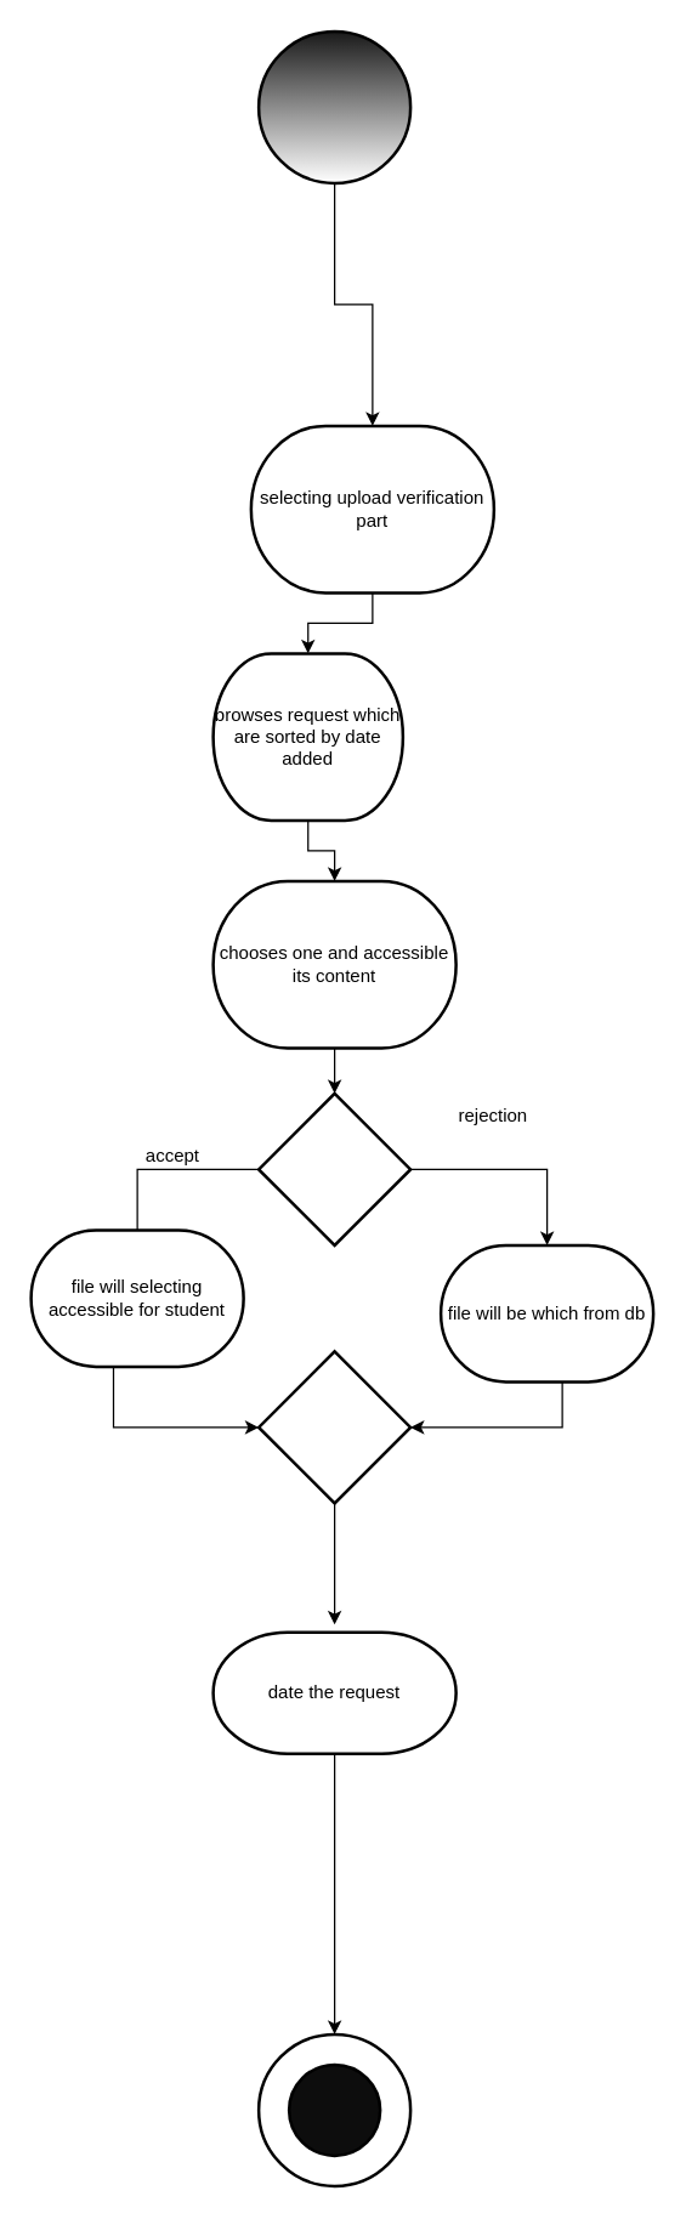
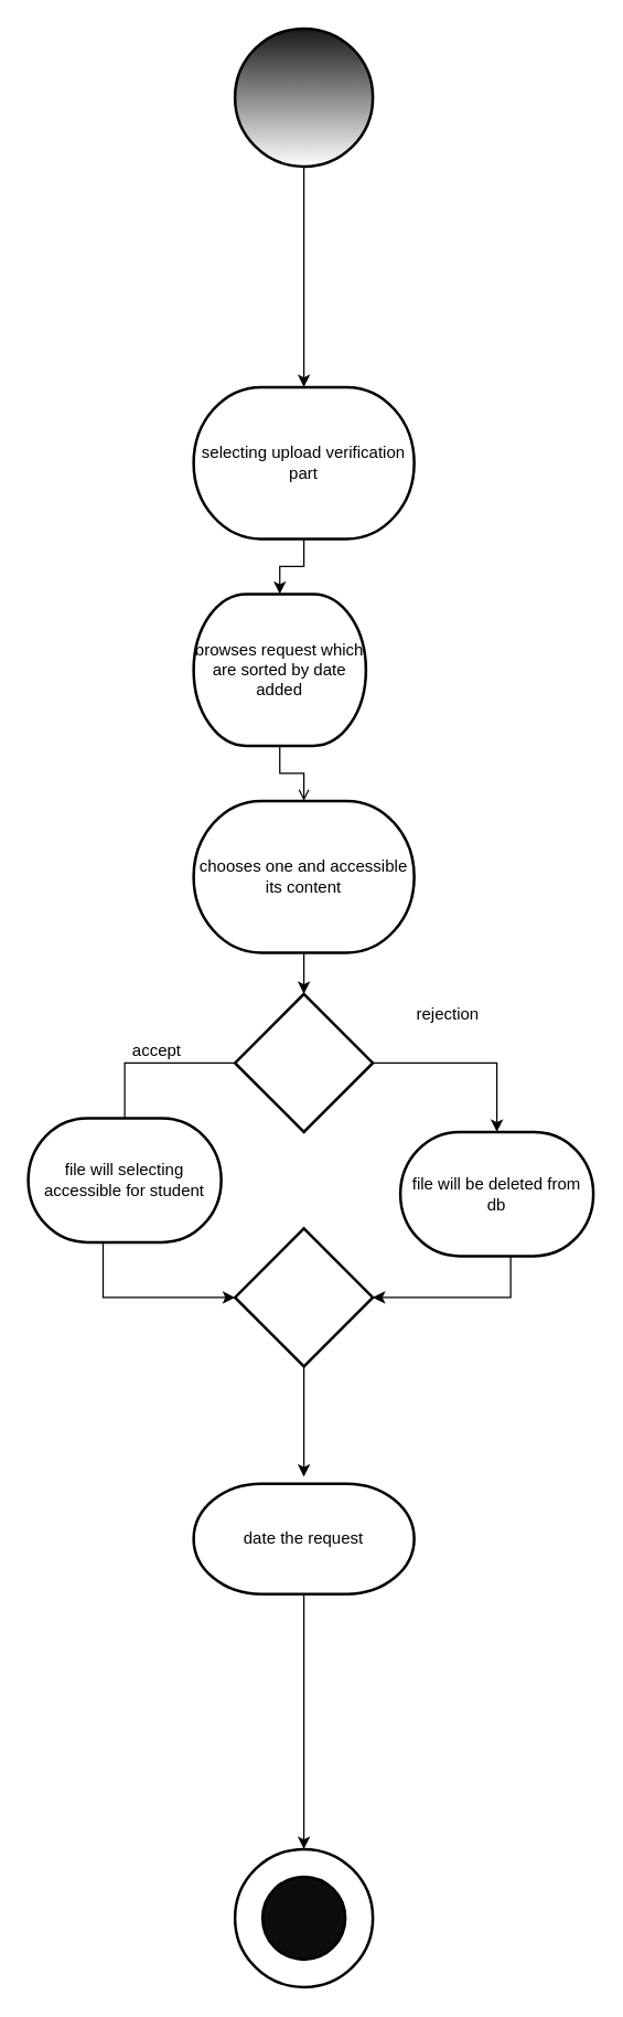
- <mxCell id="14" value="selecting upload verification part" style="strokeWidth=2;html=1;shape=mxgraph.flowchart.terminator;whiteSpace=wrap;" vertex="1" parent="1"><mxGeometry x="165" y="280" width="160" height="110" as="geometry" /></mxCell>
+ <mxCell id="14" value="selecting upload verification part" style="strokeWidth=2;html=1;shape=mxgraph.flowchart.terminator;whiteSpace=wrap;" vertex="1" parent="1"><mxGeometry x="140" y="280" width="160" height="110" as="geometry" /></mxCell>
- <mxCell id="5" value="" style="edgeStyle=orthogonalEdgeStyle;rounded=0;orthogonalLoop=1;jettySize=auto;html=1;" edge="1" parent="1" source="6" target="18"><mxGeometry relative="1" as="geometry" /></mxCell>
+ <mxCell id="5" value="" style="edgeStyle=orthogonalEdgeStyle;rounded=0;orthogonalLoop=1;jettySize=auto;html=1;endArrow=open;" edge="1" parent="1" source="6" target="18"><mxGeometry relative="1" as="geometry" /></mxCell>
- <mxCell id="23" value="file will be which from db" style="strokeWidth=2;html=1;shape=mxgraph.flowchart.terminator;whiteSpace=wrap;" vertex="1" parent="1"><mxGeometry x="290" y="820" width="140" height="90" as="geometry" /></mxCell>
+ <mxCell id="23" value="file will be deleted from db" style="strokeWidth=2;html=1;shape=mxgraph.flowchart.terminator;whiteSpace=wrap;" vertex="1" parent="1"><mxGeometry x="290" y="820" width="140" height="90" as="geometry" /></mxCell>
